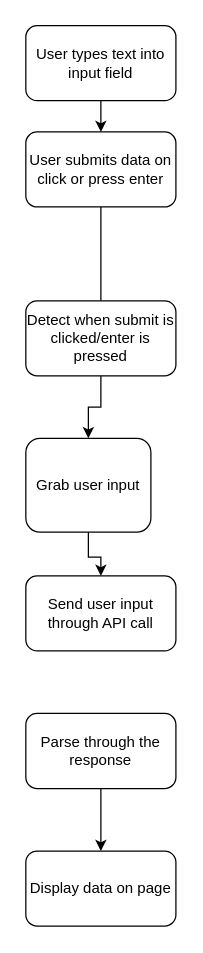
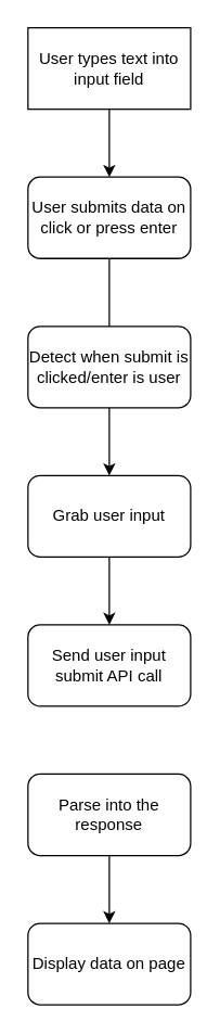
- <mxCell id="3" value="User types text into input field" style="rounded=1;whiteSpace=wrap;html=1;" vertex="1" parent="1"><mxGeometry x="20" y="20" width="120" height="60" as="geometry" /></mxCell>
+ <mxCell id="3" value="User types text into input field" style="whiteSpace=wrap;html=1;rounded=0;" vertex="1" parent="1"><mxGeometry x="20" y="20" width="120" height="60" as="geometry" /></mxCell>
- <mxCell id="4" value="User submits data on click or press enter" style="rounded=1;whiteSpace=wrap;html=1;" vertex="1" parent="1"><mxGeometry x="20" y="105" width="120" height="60" as="geometry" /></mxCell>
+ <mxCell id="4" value="User submits data on click or press enter" style="rounded=1;whiteSpace=wrap;html=1;" vertex="1" parent="1"><mxGeometry x="20" y="130" width="120" height="60" as="geometry" /></mxCell>
- <mxCell id="7" value="Detect when submit is clicked/enter is pressed" style="rounded=1;whiteSpace=wrap;html=1;" vertex="1" parent="1"><mxGeometry x="20" y="240" width="120" height="60" as="geometry" /></mxCell>
+ <mxCell id="7" value="Detect when submit is clicked/enter is user" style="rounded=1;whiteSpace=wrap;html=1;" vertex="1" parent="1"><mxGeometry x="20" y="240" width="120" height="60" as="geometry" /></mxCell>
- <mxCell id="9" value="Grab user input" style="rounded=1;whiteSpace=wrap;html=1;" vertex="1" parent="1"><mxGeometry x="20" y="350" width="100" height="75" as="geometry" /></mxCell>
+ <mxCell id="9" value="Grab user input" style="rounded=1;whiteSpace=wrap;html=1;" vertex="1" parent="1"><mxGeometry x="20" y="350" width="120" height="60" as="geometry" /></mxCell>
- <mxCell id="10" value="Send user input through API call" style="rounded=1;whiteSpace=wrap;html=1;" vertex="1" parent="1"><mxGeometry x="20" y="460" width="120" height="60" as="geometry" /></mxCell>
+ <mxCell id="10" value="Send user input submit API call" style="rounded=1;whiteSpace=wrap;html=1;" vertex="1" parent="1"><mxGeometry x="20" y="460" width="120" height="60" as="geometry" /></mxCell>
- <mxCell id="12" value="Parse through the response" style="rounded=1;whiteSpace=wrap;html=1;" vertex="1" parent="1"><mxGeometry x="20" y="570" width="120" height="60" as="geometry" /></mxCell>
+ <mxCell id="12" value="Parse into the response" style="rounded=1;whiteSpace=wrap;html=1;" vertex="1" parent="1"><mxGeometry x="20" y="570" width="120" height="60" as="geometry" /></mxCell>
